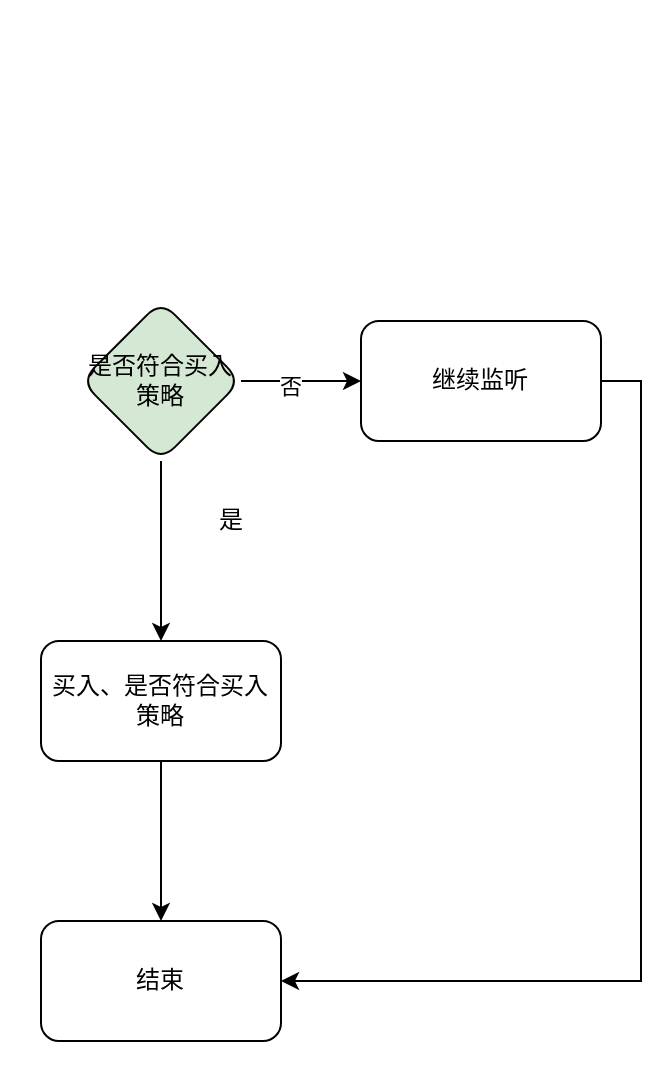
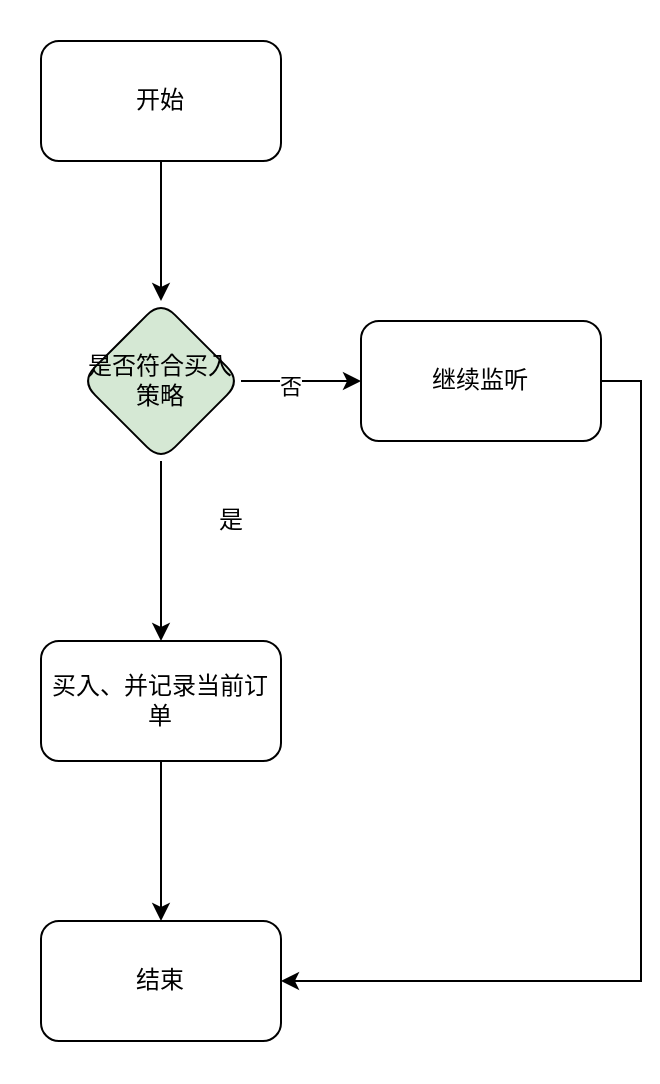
+ <mxCell id="3" value="开始" style="rounded=1;whiteSpace=wrap;html=1;" parent="1" vertex="1"><mxGeometry x="20" y="20" width="120" height="60" as="geometry" /></mxCell>
+ <mxCell id="2" value="" style="edgeStyle=orthogonalEdgeStyle;rounded=0;orthogonalLoop=1;jettySize=auto;html=1;" parent="1" source="3" target="7" edge="1"><mxGeometry relative="1" as="geometry" /></mxCell>
- <mxCell id="9" value="买入、是否符合买入策略" style="rounded=1;whiteSpace=wrap;html=1;" parent="1" vertex="1"><mxGeometry x="20" y="320" width="120" height="60" as="geometry" /></mxCell>
+ <mxCell id="9" value="买入、并记录当前订单" style="rounded=1;whiteSpace=wrap;html=1;" parent="1" vertex="1"><mxGeometry x="20" y="320" width="120" height="60" as="geometry" /></mxCell>
